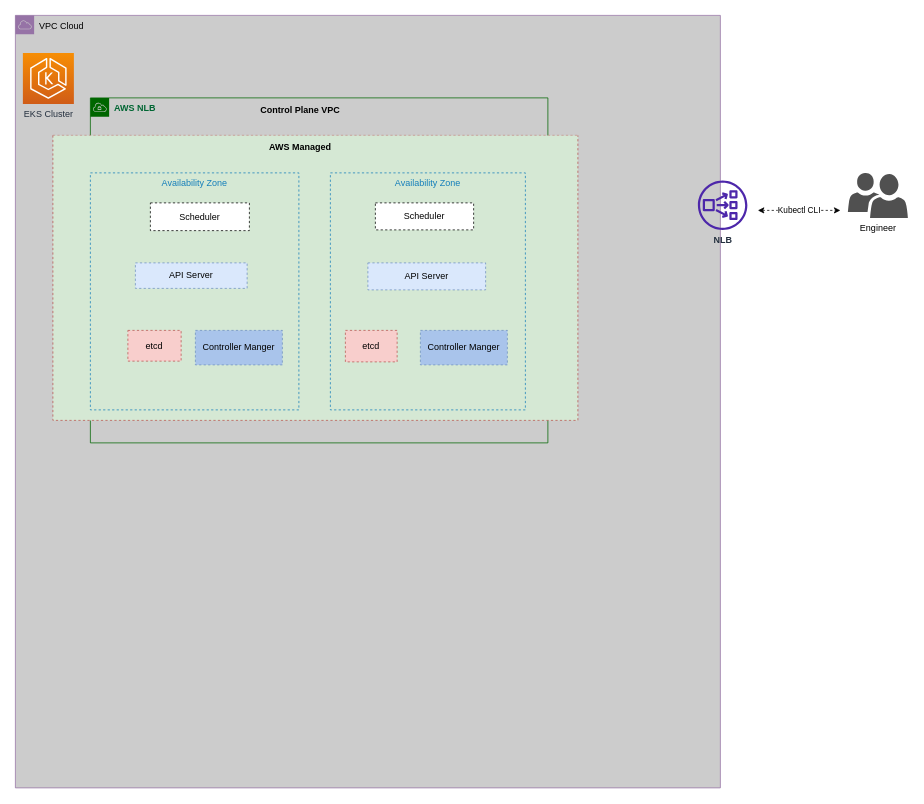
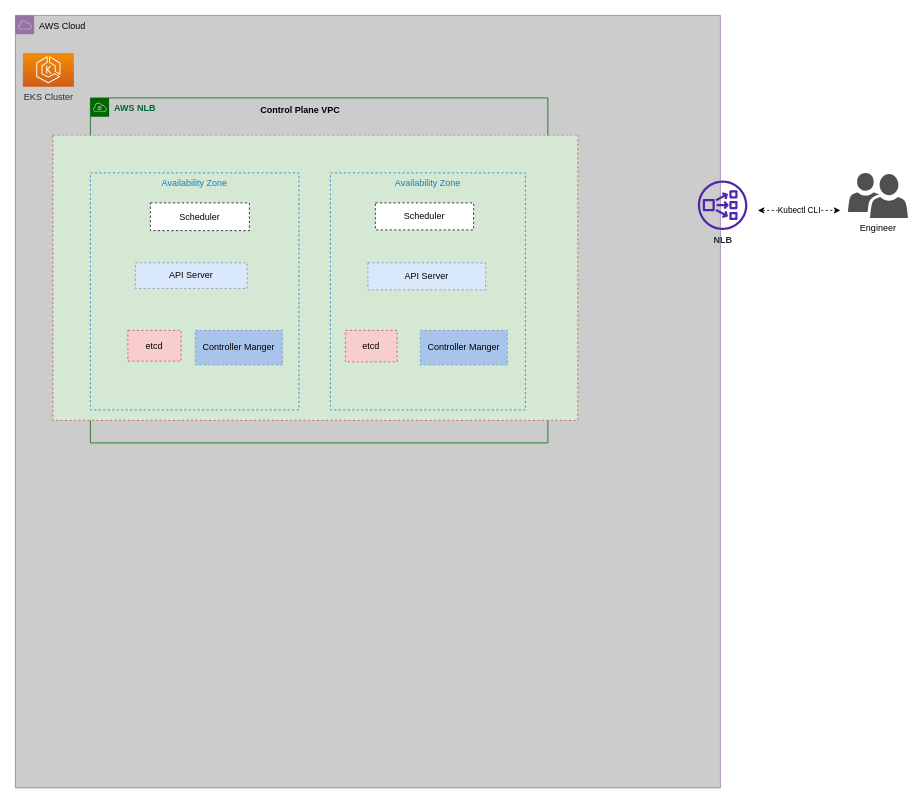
- <mxCell id="2" value="VPC Cloud" style="sketch=0;outlineConnect=0;html=1;whiteSpace=wrap;fontSize=12;fontStyle=0;shape=mxgraph.aws4.group;grIcon=mxgraph.aws4.group_aws_cloud;strokeColor=#9673a6;fillColor=#CCCCCC;verticalAlign=top;align=left;spacingLeft=30;dashed=0;" vertex="1" parent="1"><mxGeometry x="20" y="20" width="940" height="1030" as="geometry" /></mxCell>
+ <mxCell id="2" value="AWS Cloud" style="sketch=0;outlineConnect=0;html=1;whiteSpace=wrap;fontSize=12;fontStyle=0;shape=mxgraph.aws4.group;grIcon=mxgraph.aws4.group_aws_cloud;strokeColor=#9673a6;fillColor=#CCCCCC;verticalAlign=top;align=left;spacingLeft=30;dashed=0;" vertex="1" parent="1"><mxGeometry x="20" y="20" width="940" height="1030" as="geometry" /></mxCell>
- <mxCell id="3" value="EKS Cluster" style="sketch=0;points=[[0,0,0],[0.25,0,0],[0.5,0,0],[0.75,0,0],[1,0,0],[0,1,0],[0.25,1,0],[0.5,1,0],[0.75,1,0],[1,1,0],[0,0.25,0],[0,0.5,0],[0,0.75,0],[1,0.25,0],[1,0.5,0],[1,0.75,0]];outlineConnect=0;fontColor=#232F3E;gradientColor=#F78E04;gradientDirection=north;fillColor=#D05C17;strokeColor=#ffffff;dashed=0;verticalLabelPosition=bottom;verticalAlign=top;align=center;html=1;fontSize=12;fontStyle=0;aspect=fixed;shape=mxgraph.aws4.resourceIcon;resIcon=mxgraph.aws4.eks;" vertex="1" parent="1"><mxGeometry x="30" y="70" width="68" height="68" as="geometry" /></mxCell>
+ <mxCell id="3" value="EKS Cluster" style="sketch=0;points=[[0,0,0],[0.25,0,0],[0.5,0,0],[0.75,0,0],[1,0,0],[0,1,0],[0.25,1,0],[0.5,1,0],[0.75,1,0],[1,1,0],[0,0.25,0],[0,0.5,0],[0,0.75,0],[1,0.25,0],[1,0.5,0],[1,0.75,0]];outlineConnect=0;fontColor=#232F3E;gradientColor=#F78E04;gradientDirection=north;fillColor=#D05C17;strokeColor=#ffffff;dashed=0;verticalLabelPosition=bottom;verticalAlign=top;align=center;html=1;fontSize=12;fontStyle=0;aspect=fixed;shape=mxgraph.aws4.resourceIcon;resIcon=mxgraph.aws4.eks;" vertex="1" parent="1"><mxGeometry x="30" y="70" width="68" height="45" as="geometry" /></mxCell>
- <mxCell id="10" value="AWS Managed" style="text;html=1;strokeColor=none;fillColor=none;align=center;verticalAlign=middle;whiteSpace=wrap;rounded=0;fontColor=#000000;fontStyle=1" vertex="1" parent="1"><mxGeometry x="340" y="180" width="120" height="31" as="geometry" /></mxCell>
